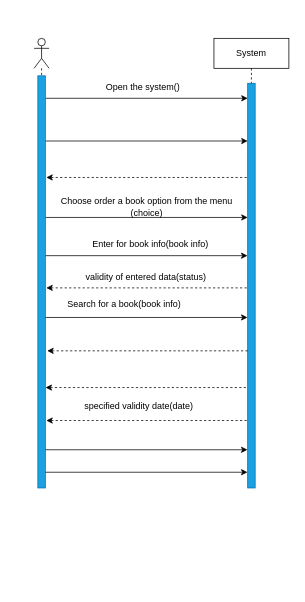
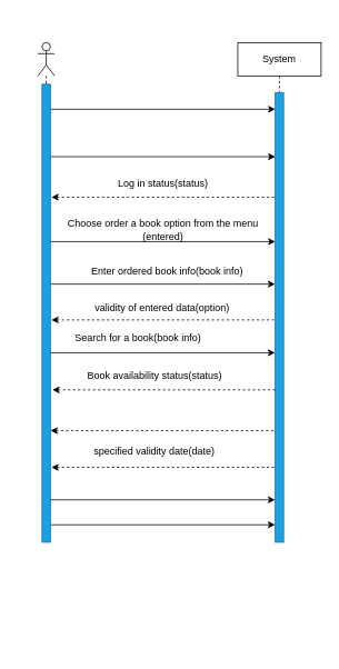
- <mxCell id="8" value="Open the system()" style="text;html=1;align=center;verticalAlign=middle;resizable=0;points=[];autosize=1;strokeColor=none;fillColor=none;" parent="2" vertex="1"><mxGeometry x="110" y="80" width="120" height="30" as="geometry" /></mxCell>
+ <mxCell id="14" value="Log in status(status)" style="text;html=1;align=center;verticalAlign=middle;resizable=0;points=[];autosize=1;strokeColor=none;fillColor=none;" parent="2" vertex="1"><mxGeometry x="110" y="185" width="130" height="30" as="geometry" /></mxCell>
- <mxCell id="15" value="Choose order a book&amp;nbsp;option from the menu&lt;div&gt;(choice)&lt;/div&gt;" style="text;html=1;align=center;verticalAlign=middle;resizable=0;points=[];autosize=1;strokeColor=none;fillColor=none;" parent="2" vertex="1"><mxGeometry x="50" y="235" width="250" height="40" as="geometry" /></mxCell>
+ <mxCell id="15" value="Choose order a book&amp;nbsp;option from the menu&lt;div&gt;(entered)&lt;/div&gt;" style="text;html=1;align=center;verticalAlign=middle;resizable=0;points=[];autosize=1;strokeColor=none;fillColor=none;" parent="2" vertex="1"><mxGeometry x="50" y="235" width="250" height="40" as="geometry" /></mxCell>
- <mxCell id="17" value="Enter for book info(book info)" style="text;html=1;align=center;verticalAlign=middle;resizable=0;points=[];autosize=1;strokeColor=none;fillColor=none;" parent="2" vertex="1"><mxGeometry x="75" y="290" width="210" height="30" as="geometry" /></mxCell>
+ <mxCell id="17" value="Enter ordered book info(book info)" style="text;html=1;align=center;verticalAlign=middle;resizable=0;points=[];autosize=1;strokeColor=none;fillColor=none;" parent="2" vertex="1"><mxGeometry x="75" y="290" width="210" height="30" as="geometry" /></mxCell>
- <mxCell id="26" value="validity of entered data(status)" style="text;html=1;align=center;verticalAlign=middle;resizable=0;points=[];autosize=1;strokeColor=none;fillColor=none;" parent="1" vertex="1"><mxGeometry x="104" y="354" width="180" height="30" as="geometry" /></mxCell>
+ <mxCell id="26" value="validity of entered data(option)" style="text;html=1;align=center;verticalAlign=middle;resizable=0;points=[];autosize=1;strokeColor=none;fillColor=none;" parent="1" vertex="1"><mxGeometry x="104" y="354" width="180" height="30" as="geometry" /></mxCell>
+ <mxCell id="20" value="Book&amp;nbsp;availability status(status)" style="text;html=1;align=center;verticalAlign=middle;resizable=0;points=[];autosize=1;strokeColor=none;fillColor=none;" parent="2" vertex="1"><mxGeometry x="75" y="415" width="180" height="30" as="geometry" /></mxCell>
